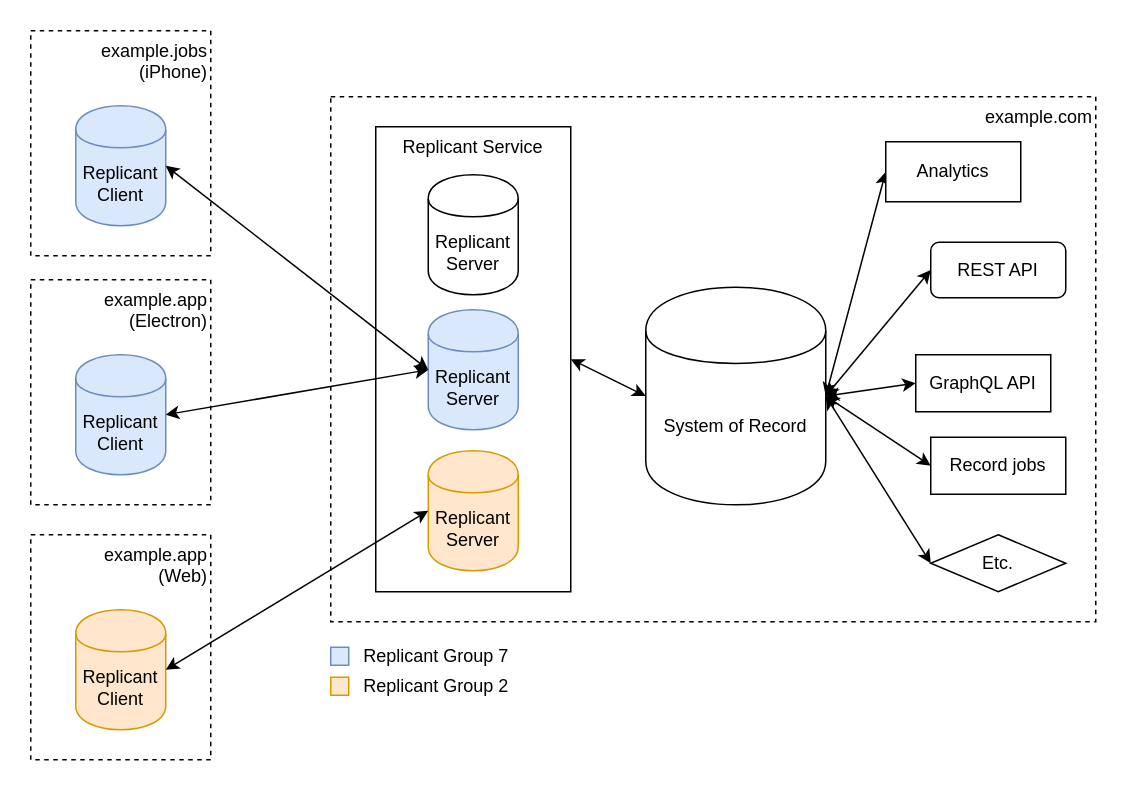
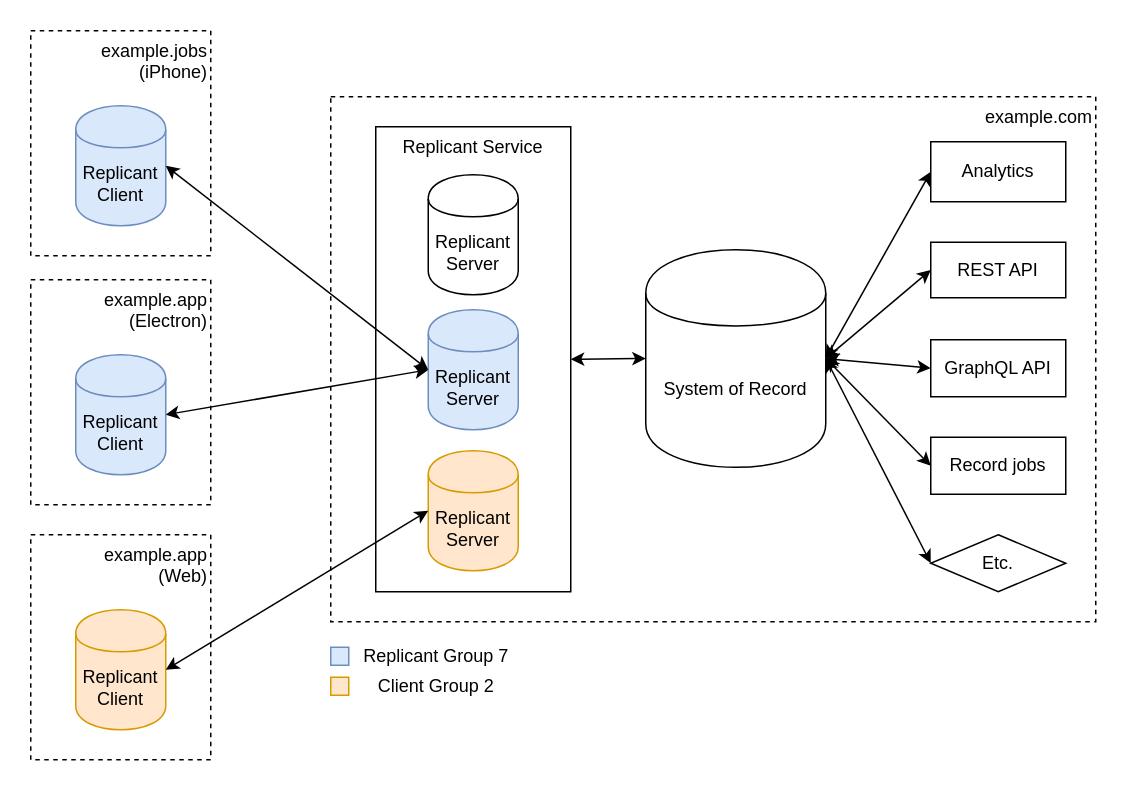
- <mxCell id="7" value="Analytics&lt;br&gt;" style="rounded=0;whiteSpace=wrap;html=1;movable=1;resizable=1;rotatable=1;deletable=1;editable=1;connectable=1;" vertex="1" parent="1"><mxGeometry x="590" y="94" width="90" height="40" as="geometry" /></mxCell>
+ <mxCell id="7" value="Analytics&lt;br&gt;" style="rounded=0;whiteSpace=wrap;html=1;movable=1;resizable=1;rotatable=1;deletable=1;editable=1;connectable=1;" vertex="1" parent="1"><mxGeometry x="620" y="94" width="90" height="40" as="geometry" /></mxCell>
- <mxCell id="12" value="REST API&lt;br&gt;" style="whiteSpace=wrap;html=1;movable=1;resizable=1;rotatable=1;deletable=1;editable=1;connectable=1;rounded=1;" vertex="1" parent="1"><mxGeometry x="620" y="161" width="90" height="37" as="geometry" /></mxCell>
+ <mxCell id="12" value="REST API&lt;br&gt;" style="rounded=0;whiteSpace=wrap;html=1;movable=1;resizable=1;rotatable=1;deletable=1;editable=1;connectable=1;" vertex="1" parent="1"><mxGeometry x="620" y="161" width="90" height="37" as="geometry" /></mxCell>
- <mxCell id="13" value="GraphQL API&lt;br&gt;" style="rounded=0;whiteSpace=wrap;html=1;movable=1;resizable=1;rotatable=1;deletable=1;editable=1;connectable=1;" vertex="1" parent="1"><mxGeometry x="610" y="236" width="90" height="38" as="geometry" /></mxCell>
+ <mxCell id="13" value="GraphQL API&lt;br&gt;" style="rounded=0;whiteSpace=wrap;html=1;movable=1;resizable=1;rotatable=1;deletable=1;editable=1;connectable=1;" vertex="1" parent="1"><mxGeometry x="620" y="226" width="90" height="38" as="geometry" /></mxCell>
- <mxCell id="3" value="System of Record" style="shape=cylinder;whiteSpace=wrap;html=1;boundedLbl=1;backgroundOutline=1;movable=1;resizable=1;rotatable=1;deletable=1;editable=1;connectable=1;" vertex="1" parent="1"><mxGeometry x="430" y="191" width="120" height="145" as="geometry" /></mxCell>
+ <mxCell id="3" value="System of Record" style="shape=cylinder;whiteSpace=wrap;html=1;boundedLbl=1;backgroundOutline=1;movable=1;resizable=1;rotatable=1;deletable=1;editable=1;connectable=1;" vertex="1" parent="1"><mxGeometry x="430" y="166" width="120" height="145" as="geometry" /></mxCell>
- <mxCell id="31" value="&lt;div style=&quot;text-align: left&quot;&gt;&lt;span&gt;Replicant Group 2&lt;/span&gt;&lt;/div&gt;" style="text;html=1;resizable=0;autosize=1;align=center;verticalAlign=middle;points=[];fillColor=none;strokeColor=none;rounded=0;" vertex="1" parent="1"><mxGeometry x="235" y="447" width="110" height="20" as="geometry" /></mxCell>
+ <mxCell id="31" value="&lt;div style=&quot;text-align: left&quot;&gt;&lt;span&gt;Client Group 2&lt;/span&gt;&lt;/div&gt;" style="text;html=1;resizable=0;autosize=1;align=center;verticalAlign=middle;points=[];fillColor=none;strokeColor=none;rounded=0;" vertex="1" parent="1"><mxGeometry x="235" y="447" width="110" height="20" as="geometry" /></mxCell>
